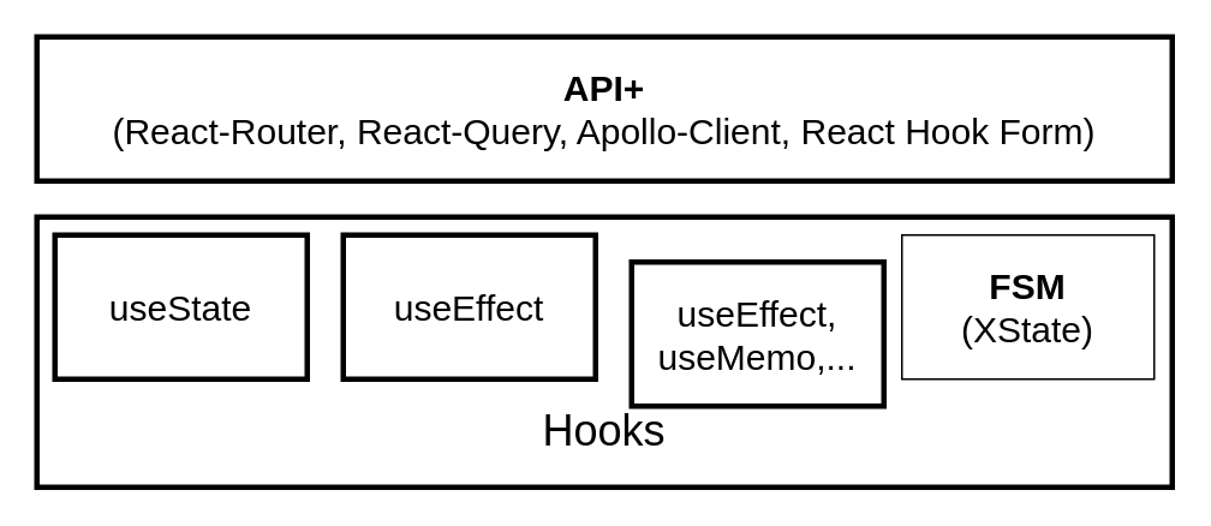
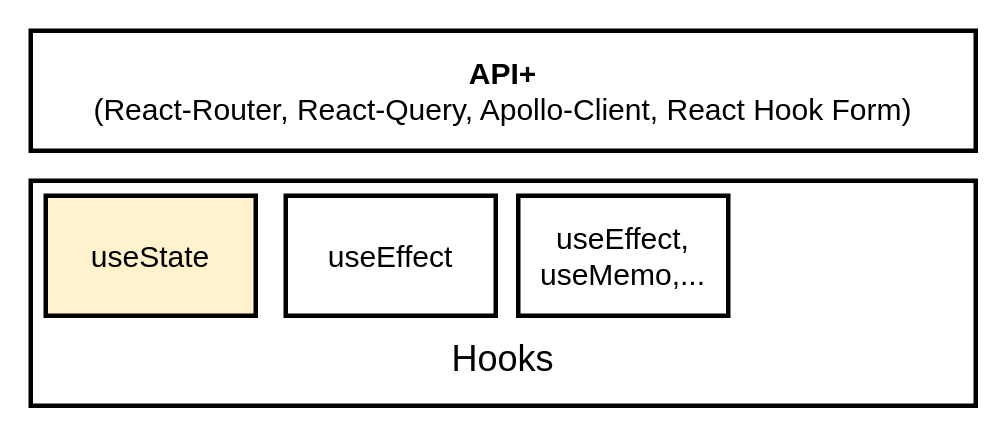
- <mxCell id="3" value="useState" style="rounded=0;whiteSpace=wrap;html=1;fontSize=20;verticalAlign=middle;strokeWidth=3;" parent="1" vertex="1"><mxGeometry x="30" y="130" width="140" height="80" as="geometry" /></mxCell>
+ <mxCell id="3" value="useState" style="rounded=0;whiteSpace=wrap;html=1;fontSize=20;verticalAlign=middle;strokeWidth=3;fillColor=#fff2cc;" parent="1" vertex="1"><mxGeometry x="30" y="130" width="140" height="80" as="geometry" /></mxCell>
- <mxCell id="6" value="&lt;b&gt;FSM&lt;/b&gt;&lt;br&gt;(XState)" style="rounded=0;whiteSpace=wrap;html=1;fontSize=20;verticalAlign=middle;strokeWidth=1;" parent="1" vertex="1"><mxGeometry x="500" y="130" width="140" height="80" as="geometry" /></mxCell>
- <mxCell id="5" value="useEffect, useMemo,..." style="rounded=0;whiteSpace=wrap;html=1;fontSize=20;verticalAlign=middle;strokeWidth=3;" parent="1" vertex="1"><mxGeometry x="350" y="145" width="140" height="80" as="geometry" /></mxCell>
+ <mxCell id="5" value="useEffect, useMemo,..." style="rounded=0;whiteSpace=wrap;html=1;fontSize=20;verticalAlign=middle;strokeWidth=3;" parent="1" vertex="1"><mxGeometry x="345" y="130" width="140" height="80" as="geometry" /></mxCell>
